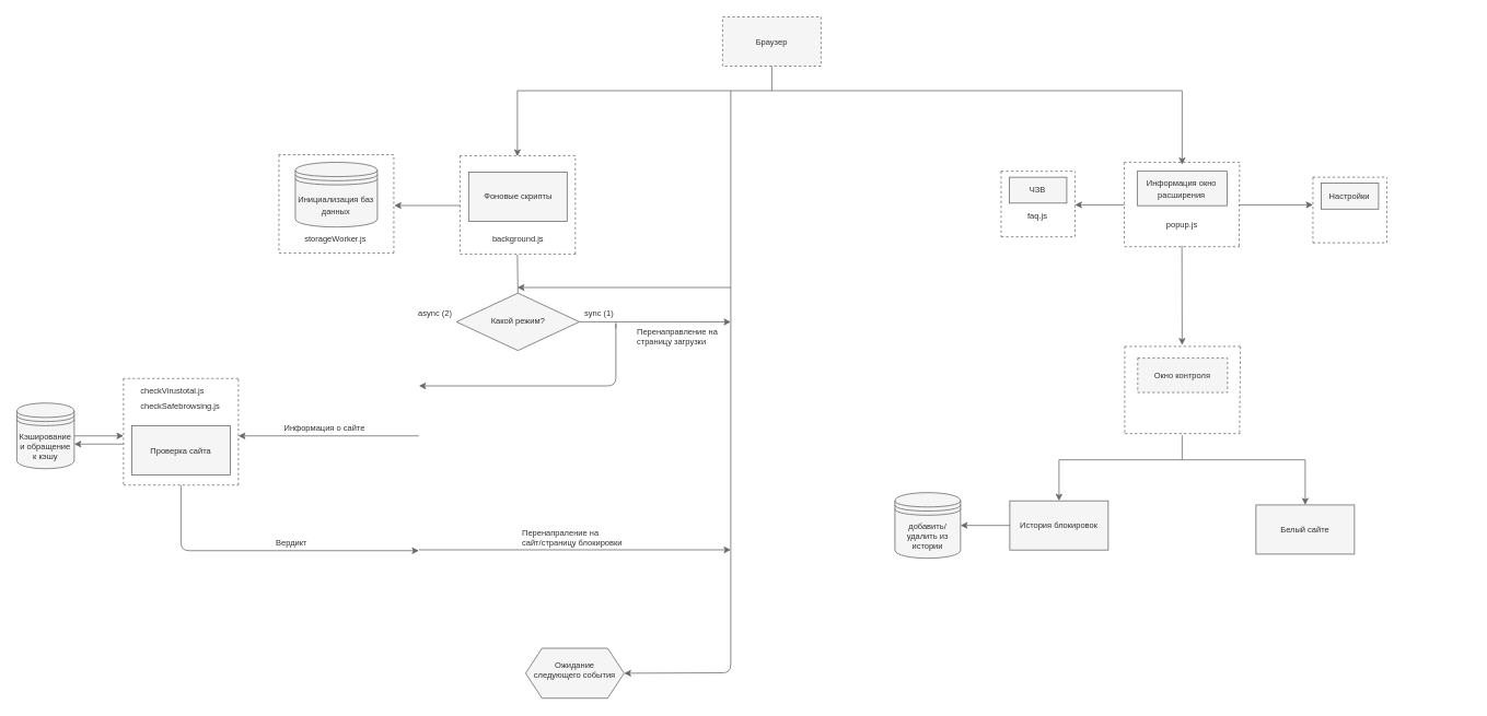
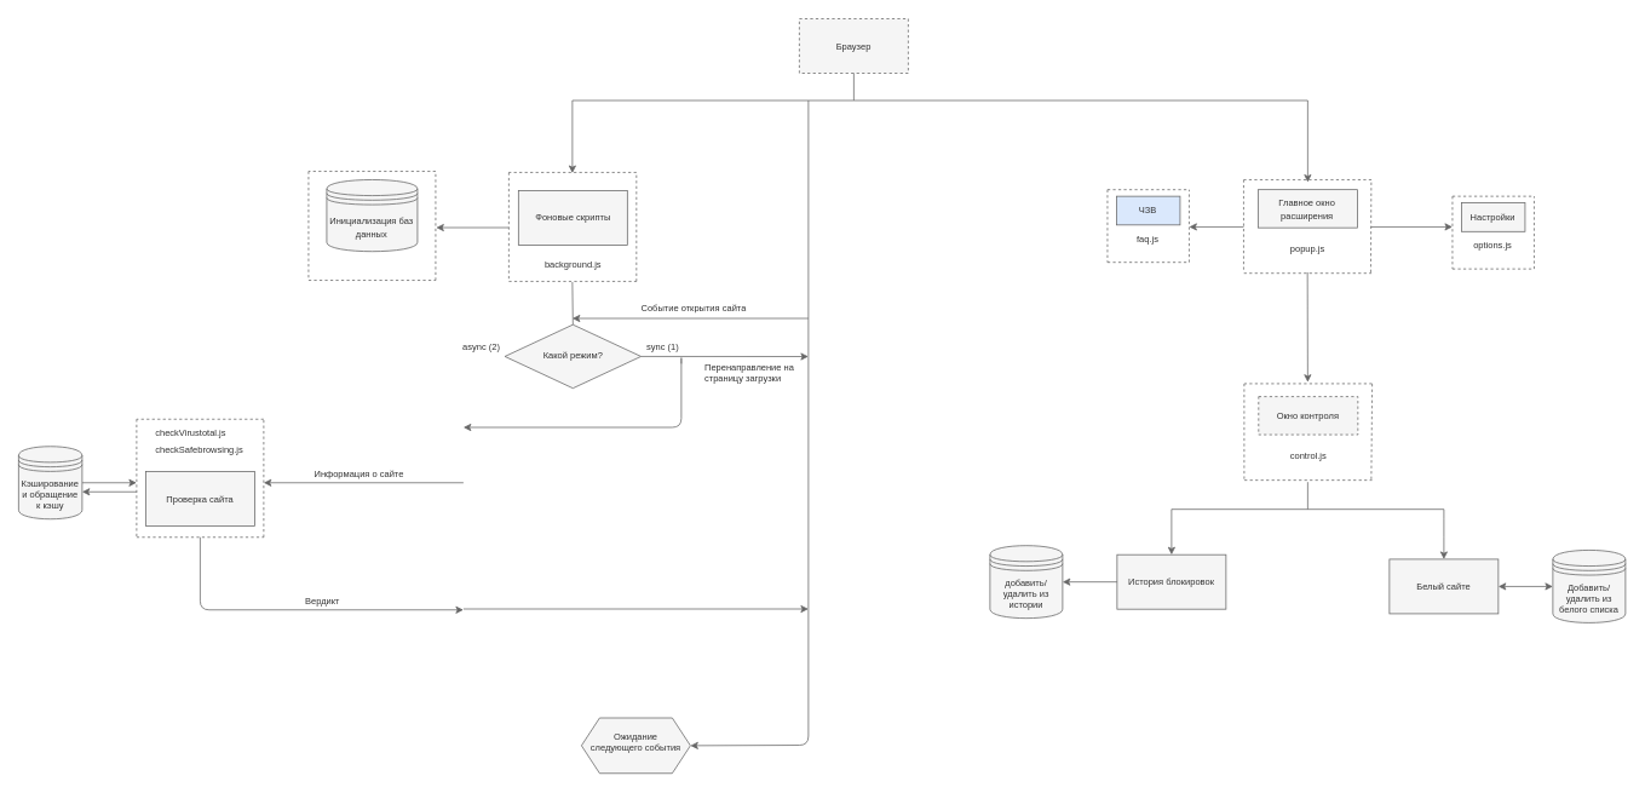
- <mxCell id="39" value="&lt;font style=&quot;font-size: 10px;&quot;&gt;Информация окно расширения&lt;/font&gt;" style="rounded=0;whiteSpace=wrap;html=1;fillColor=#f5f5f5;fontColor=#333333;strokeColor=#666666;" parent="1" vertex="1"><mxGeometry x="1385.3" y="208.23" width="109.41" height="41.95" as="geometry" /></mxCell>
+ <mxCell id="39" value="&lt;font style=&quot;font-size: 10px;&quot;&gt;Главное окно расширения&lt;/font&gt;" style="rounded=0;whiteSpace=wrap;html=1;fillColor=#f5f5f5;fontColor=#333333;strokeColor=#666666;" parent="1" vertex="1"><mxGeometry x="1385.3" y="208.23" width="109.41" height="41.95" as="geometry" /></mxCell>
- <mxCell id="63" value="&lt;span style=&quot;font-size: 10px;&quot;&gt;ЧЗВ&lt;/span&gt;" style="rounded=0;whiteSpace=wrap;html=1;fillColor=#f5f5f5;fontColor=#333333;strokeColor=#666666;" parent="1" vertex="1"><mxGeometry x="1229.42" y="215.51" width="70" height="31.6" as="geometry" /></mxCell>
+ <mxCell id="63" value="&lt;span style=&quot;font-size: 10px;&quot;&gt;ЧЗВ&lt;/span&gt;" style="rounded=0;whiteSpace=wrap;html=1;fillColor=#dae8fc;fontColor=#333333;strokeColor=#666666;" parent="1" vertex="1"><mxGeometry x="1229.42" y="215.51" width="70" height="31.6" as="geometry" /></mxCell>
+ <mxCell id="75" value="&lt;span style=&quot;font-size: 10px;&quot;&gt;options.js&lt;/span&gt;" style="text;html=1;strokeColor=none;fillColor=none;align=center;verticalAlign=middle;whiteSpace=wrap;rounded=0;fontColor=#333333;" parent="1" vertex="1"><mxGeometry x="1614.42" y="254.39" width="60" height="30" as="geometry" /></mxCell>
- <mxCell id="15" value="&lt;font style=&quot;font-size: 10px;&quot;&gt;storageWorker.js&lt;/font&gt;" style="text;strokeColor=none;fillColor=none;align=left;verticalAlign=middle;spacingLeft=4;spacingRight=4;overflow=hidden;points=[[0,0.5],[1,0.5]];portConstraint=eastwest;rotatable=0;whiteSpace=wrap;html=1;fontColor=#333333;" parent="1" vertex="1"><mxGeometry x="365" y="276.28" width="100" height="30" as="geometry" /></mxCell>
+ <mxCell id="83" value="Событие открытия сайта" style="text;strokeColor=none;fillColor=none;align=left;verticalAlign=middle;spacingLeft=4;spacingRight=4;overflow=hidden;points=[[0,0.5],[1,0.5]];portConstraint=eastwest;rotatable=0;whiteSpace=wrap;html=1;fontSize=10;fontColor=#333333;" vertex="1" parent="1"><mxGeometry x="700" y="330" width="130" height="15" as="geometry" /></mxCell>
+ <mxCell id="50" value="&lt;span style=&quot;font-size: 10px;&quot;&gt;control.js&lt;/span&gt;" style="text;html=1;strokeColor=none;fillColor=none;align=center;verticalAlign=middle;whiteSpace=wrap;rounded=0;fontColor=#333333;" parent="1" vertex="1"><mxGeometry x="1410.58" y="486.13" width="60" height="30" as="geometry" /></mxCell>
+ <mxCell id="61" value="" style="endArrow=classic;startArrow=classic;html=1;fontSize=10;exitX=0;exitY=0.5;exitDx=0;exitDy=0;fillColor=#f5f5f5;strokeColor=#666666;" parent="1" source="60" target="53" edge="1"><mxGeometry width="50" height="50" relative="1" as="geometry"><mxPoint x="1490" y="700.23" as="sourcePoint" /><mxPoint x="1540" y="680.23" as="targetPoint" /></mxGeometry></mxCell>
+ <mxCell id="60" value="Добавить/удалить из белого списка" style="shape=datastore;whiteSpace=wrap;html=1;fontSize=10;fillColor=#f5f5f5;fontColor=#333333;strokeColor=#666666;" parent="1" vertex="1"><mxGeometry x="1710" y="605.23" width="80" height="80" as="geometry" /></mxCell>
- <mxCell id="38" value="Перенапраление на &lt;br&gt;сайт/страницу блокировки" style="text;strokeColor=none;fillColor=none;align=left;verticalAlign=middle;spacingLeft=4;spacingRight=4;overflow=hidden;points=[[0,0.5],[1,0.5]];portConstraint=eastwest;rotatable=0;whiteSpace=wrap;html=1;fontSize=10;fontColor=#333333;" parent="1" vertex="1"><mxGeometry x="630" y="640.23" width="140" height="30" as="geometry" /></mxCell>
